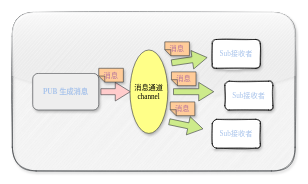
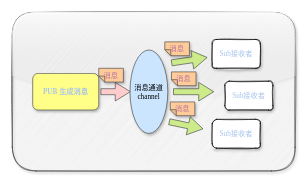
- <mxCell id="3" value="&lt;font color=&quot;#a9c4eb&quot; data-font-src=&quot;https://fonts.googleapis.com/css?family=Architects+Daughter&quot;&gt;&lt;b style=&quot;&quot;&gt;PUB 生成消息&lt;/b&gt;&lt;/font&gt;" style="rounded=1;whiteSpace=wrap;html=1;shadow=1;glass=0;sketch=0;hachureGap=4;fillColor=#eeeeee;strokeColor=#36393d;fontFamily=Lucida Console;" vertex="1" parent="1"><mxGeometry x="54" y="121.5" width="110" height="61" as="geometry" /></mxCell>
+ <mxCell id="3" value="&lt;font color=&quot;#a9c4eb&quot; data-font-src=&quot;https://fonts.googleapis.com/css?family=Architects+Daughter&quot;&gt;&lt;b style=&quot;&quot;&gt;PUB 生成消息&lt;/b&gt;&lt;/font&gt;" style="rounded=1;whiteSpace=wrap;html=1;shadow=1;glass=0;sketch=0;hachureGap=4;fillColor=#ffff88;strokeColor=#36393d;fontFamily=Lucida Console;" vertex="1" parent="1"><mxGeometry x="54" y="121.5" width="110" height="61" as="geometry" /></mxCell>
- <mxCell id="4" value="消息通道channel" style="ellipse;whiteSpace=wrap;html=1;rounded=1;shadow=1;glass=0;sketch=0;hachureGap=4;fontFamily=Lucida Console;fillColor=#ffff88;strokeColor=#36393d;" vertex="1" parent="1"><mxGeometry x="216" y="82.5" width="63" height="139" as="geometry" /></mxCell>
+ <mxCell id="4" value="消息通道channel" style="ellipse;whiteSpace=wrap;html=1;rounded=1;shadow=1;glass=0;sketch=0;hachureGap=4;fontFamily=Lucida Console;fillColor=#cce5ff;strokeColor=#36393d;" vertex="1" parent="1"><mxGeometry x="216" y="82.5" width="63" height="139" as="geometry" /></mxCell>
